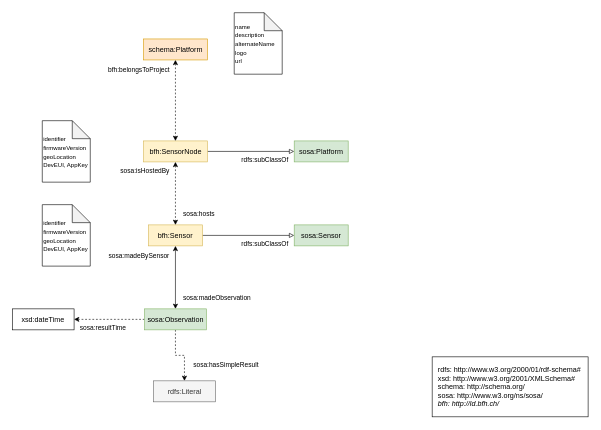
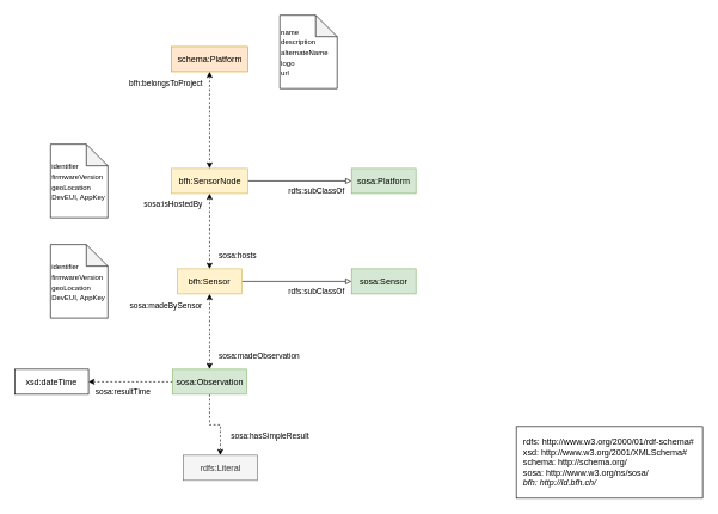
- <mxCell id="2" style="edgeStyle=orthogonalEdgeStyle;rounded=0;orthogonalLoop=1;jettySize=auto;html=1;startArrow=classic;startFill=1;dashed=0;" parent="1" source="7" target="12" edge="1"><mxGeometry relative="1" as="geometry" /></mxCell>
+ <mxCell id="2" style="edgeStyle=orthogonalEdgeStyle;rounded=0;orthogonalLoop=1;jettySize=auto;html=1;startArrow=classic;startFill=1;dashed=1;" parent="1" source="7" target="12" edge="1"><mxGeometry relative="1" as="geometry" /></mxCell>
